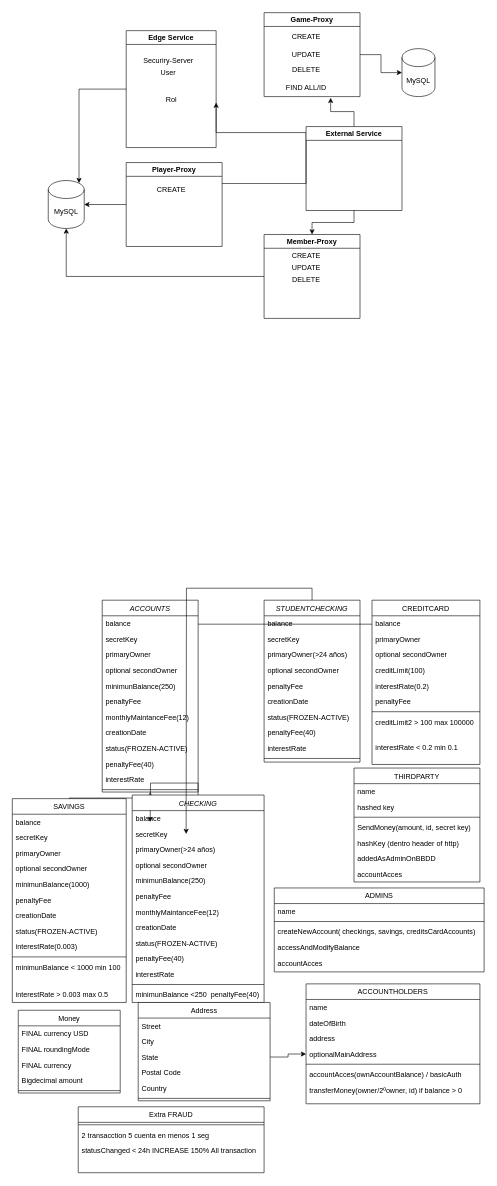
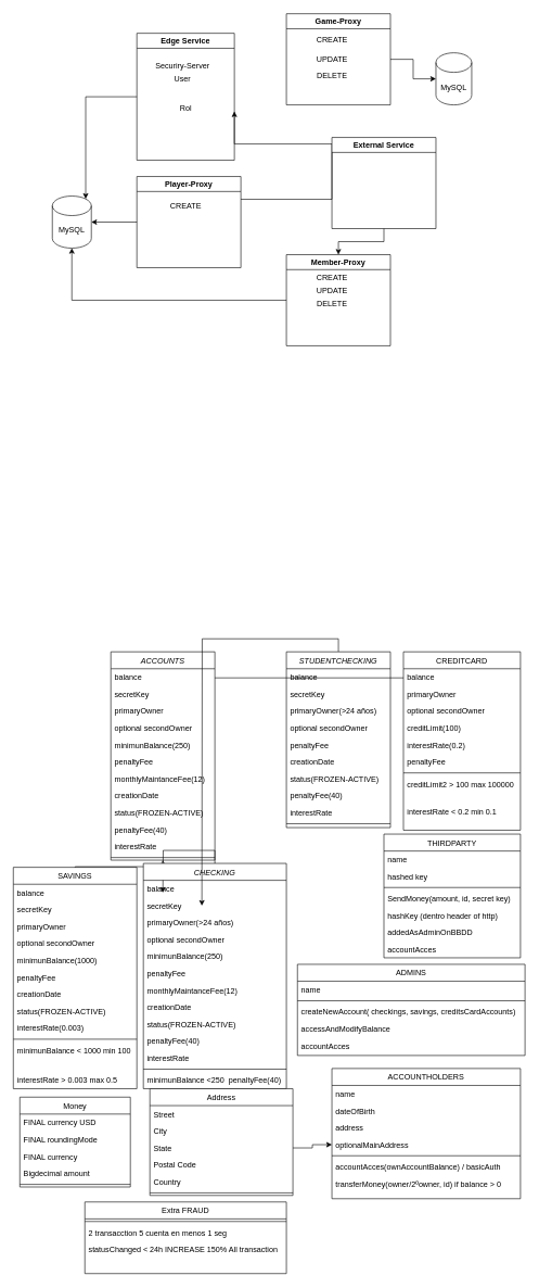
- <mxCell id="123" value="FIND ALL/ID" style="text;html=1;align=center;verticalAlign=middle;resizable=0;points=[];autosize=1;strokeColor=none;fillColor=none;" vertex="1" parent="122"><mxGeometry x="25" y="110" width="90" height="30" as="geometry" /></mxCell>
- <mxCell id="130" style="edgeStyle=orthogonalEdgeStyle;rounded=0;orthogonalLoop=1;jettySize=auto;html=1;exitX=0.5;exitY=0;exitDx=0;exitDy=0;entryX=0.956;entryY=1.067;entryDx=0;entryDy=0;entryPerimeter=0;" edge="1" parent="1" source="131" target="123"><mxGeometry relative="1" as="geometry" /></mxCell>
